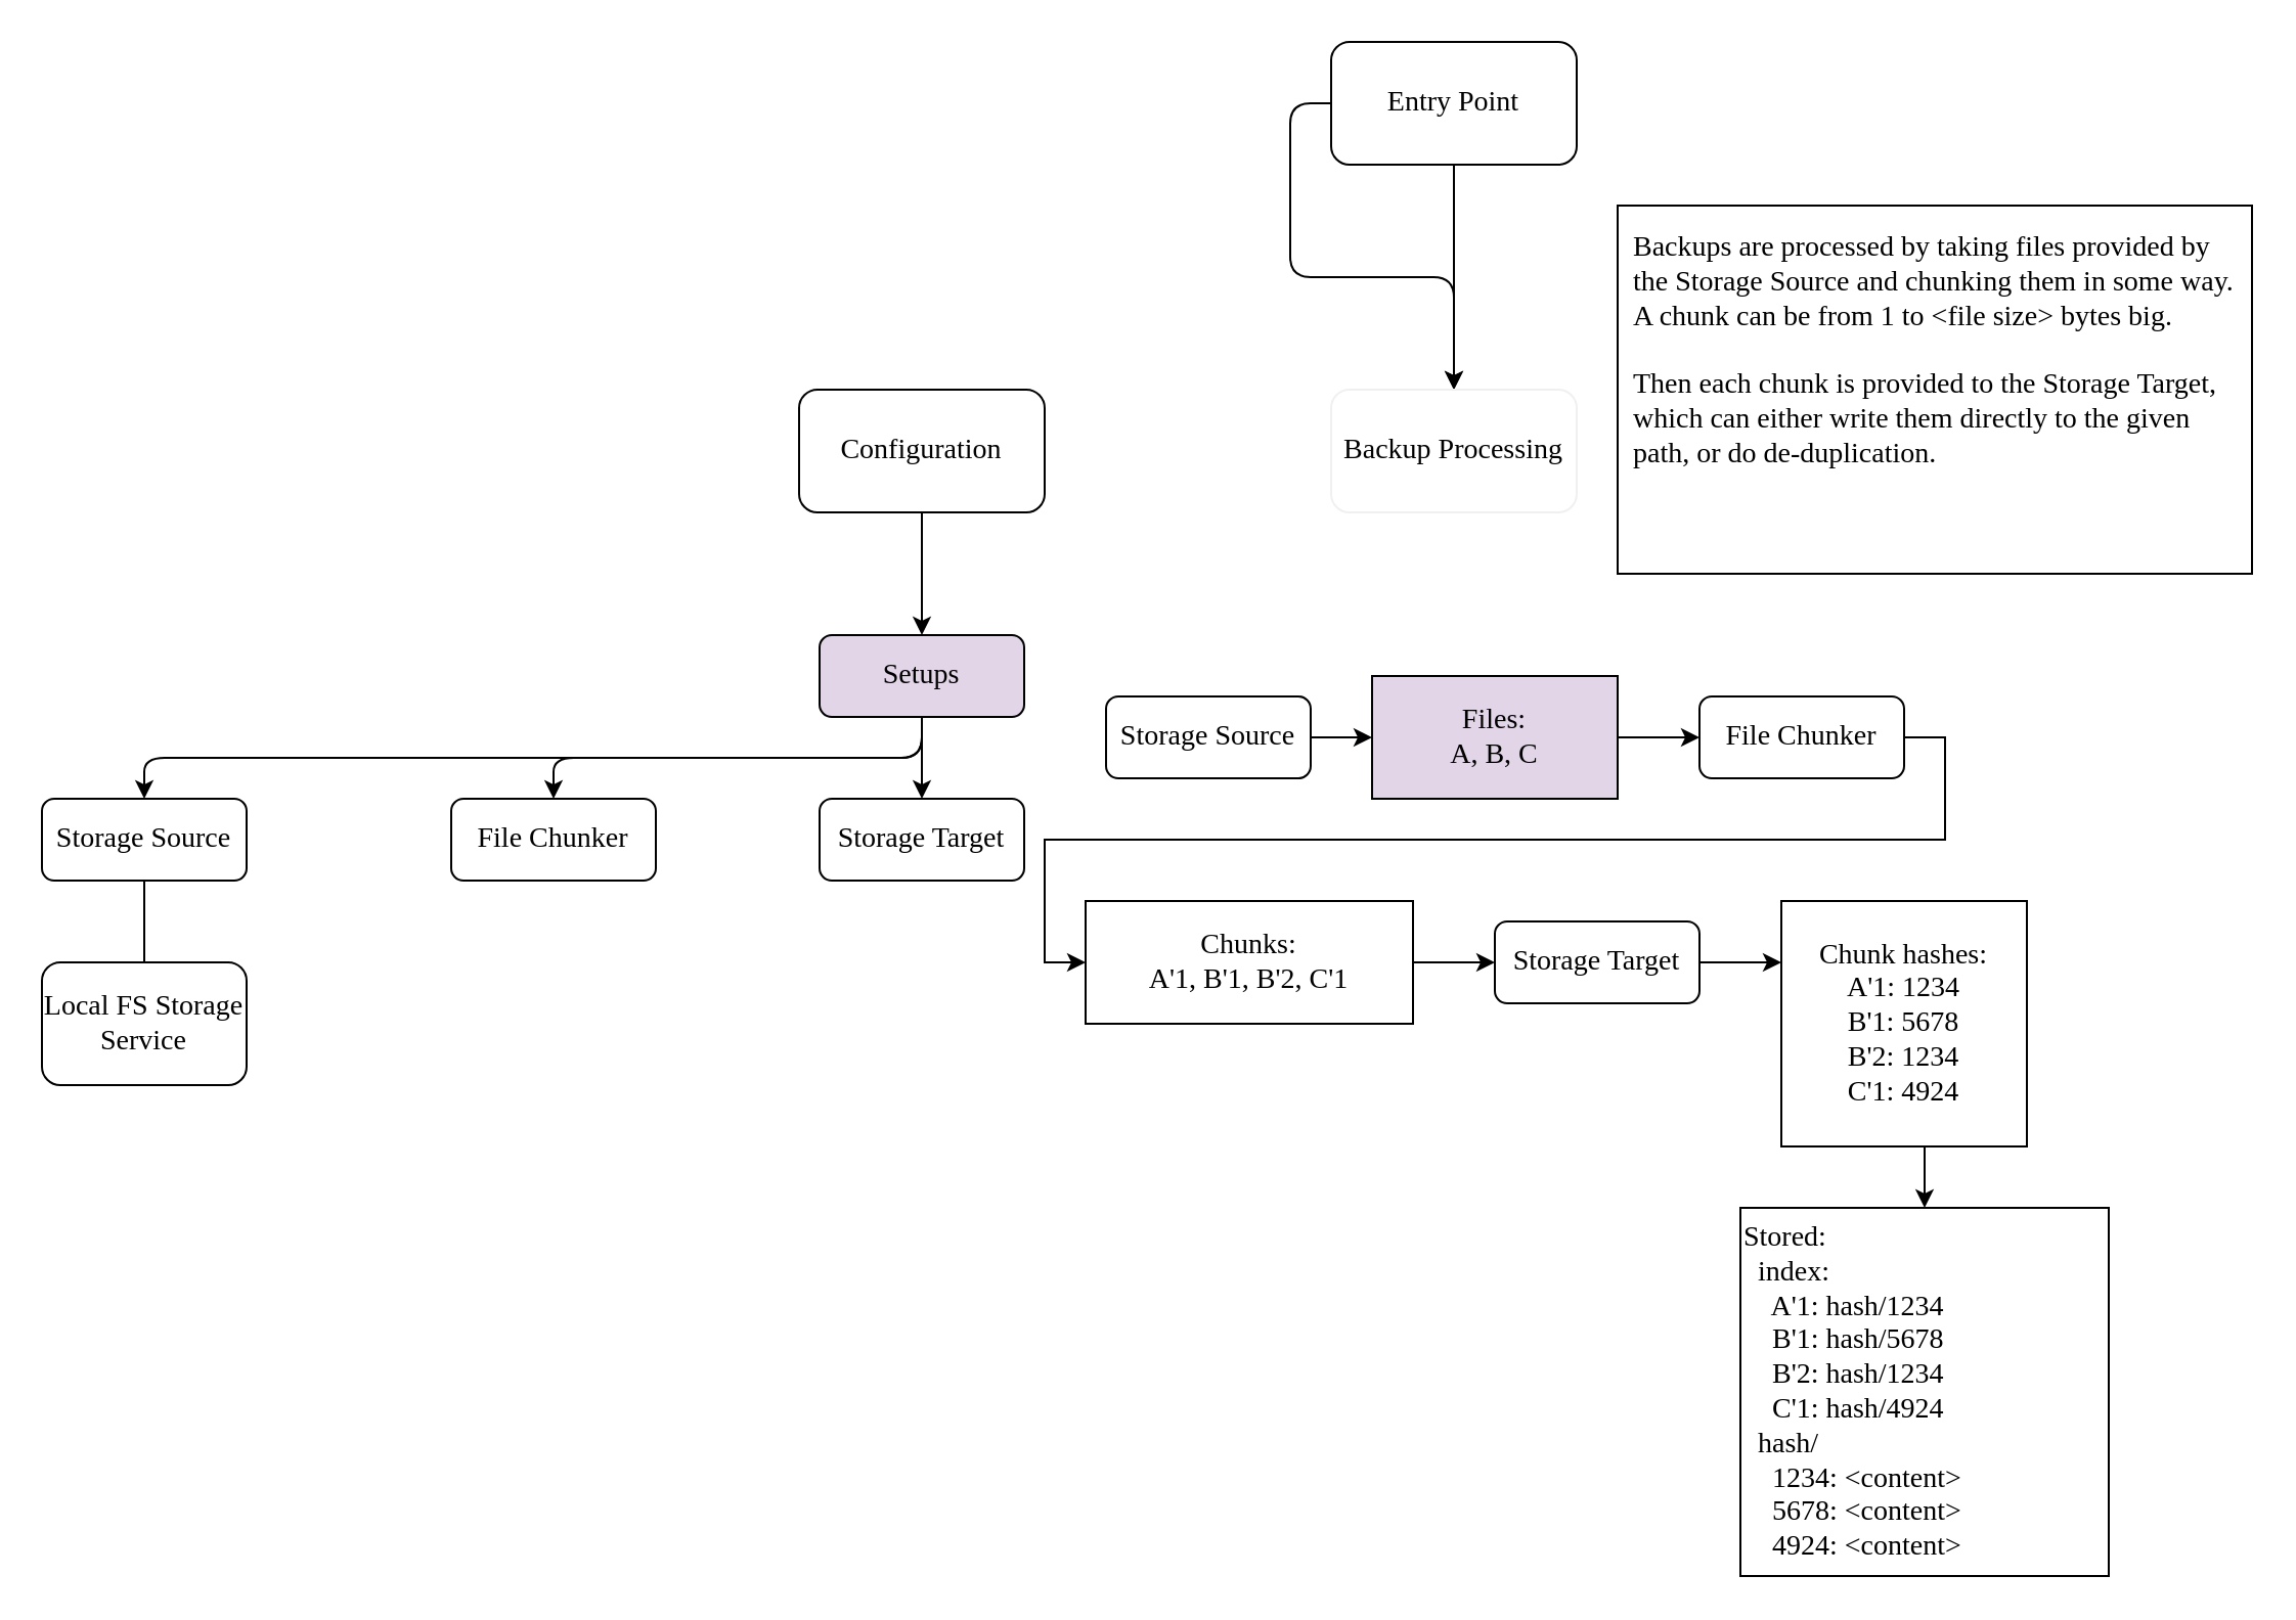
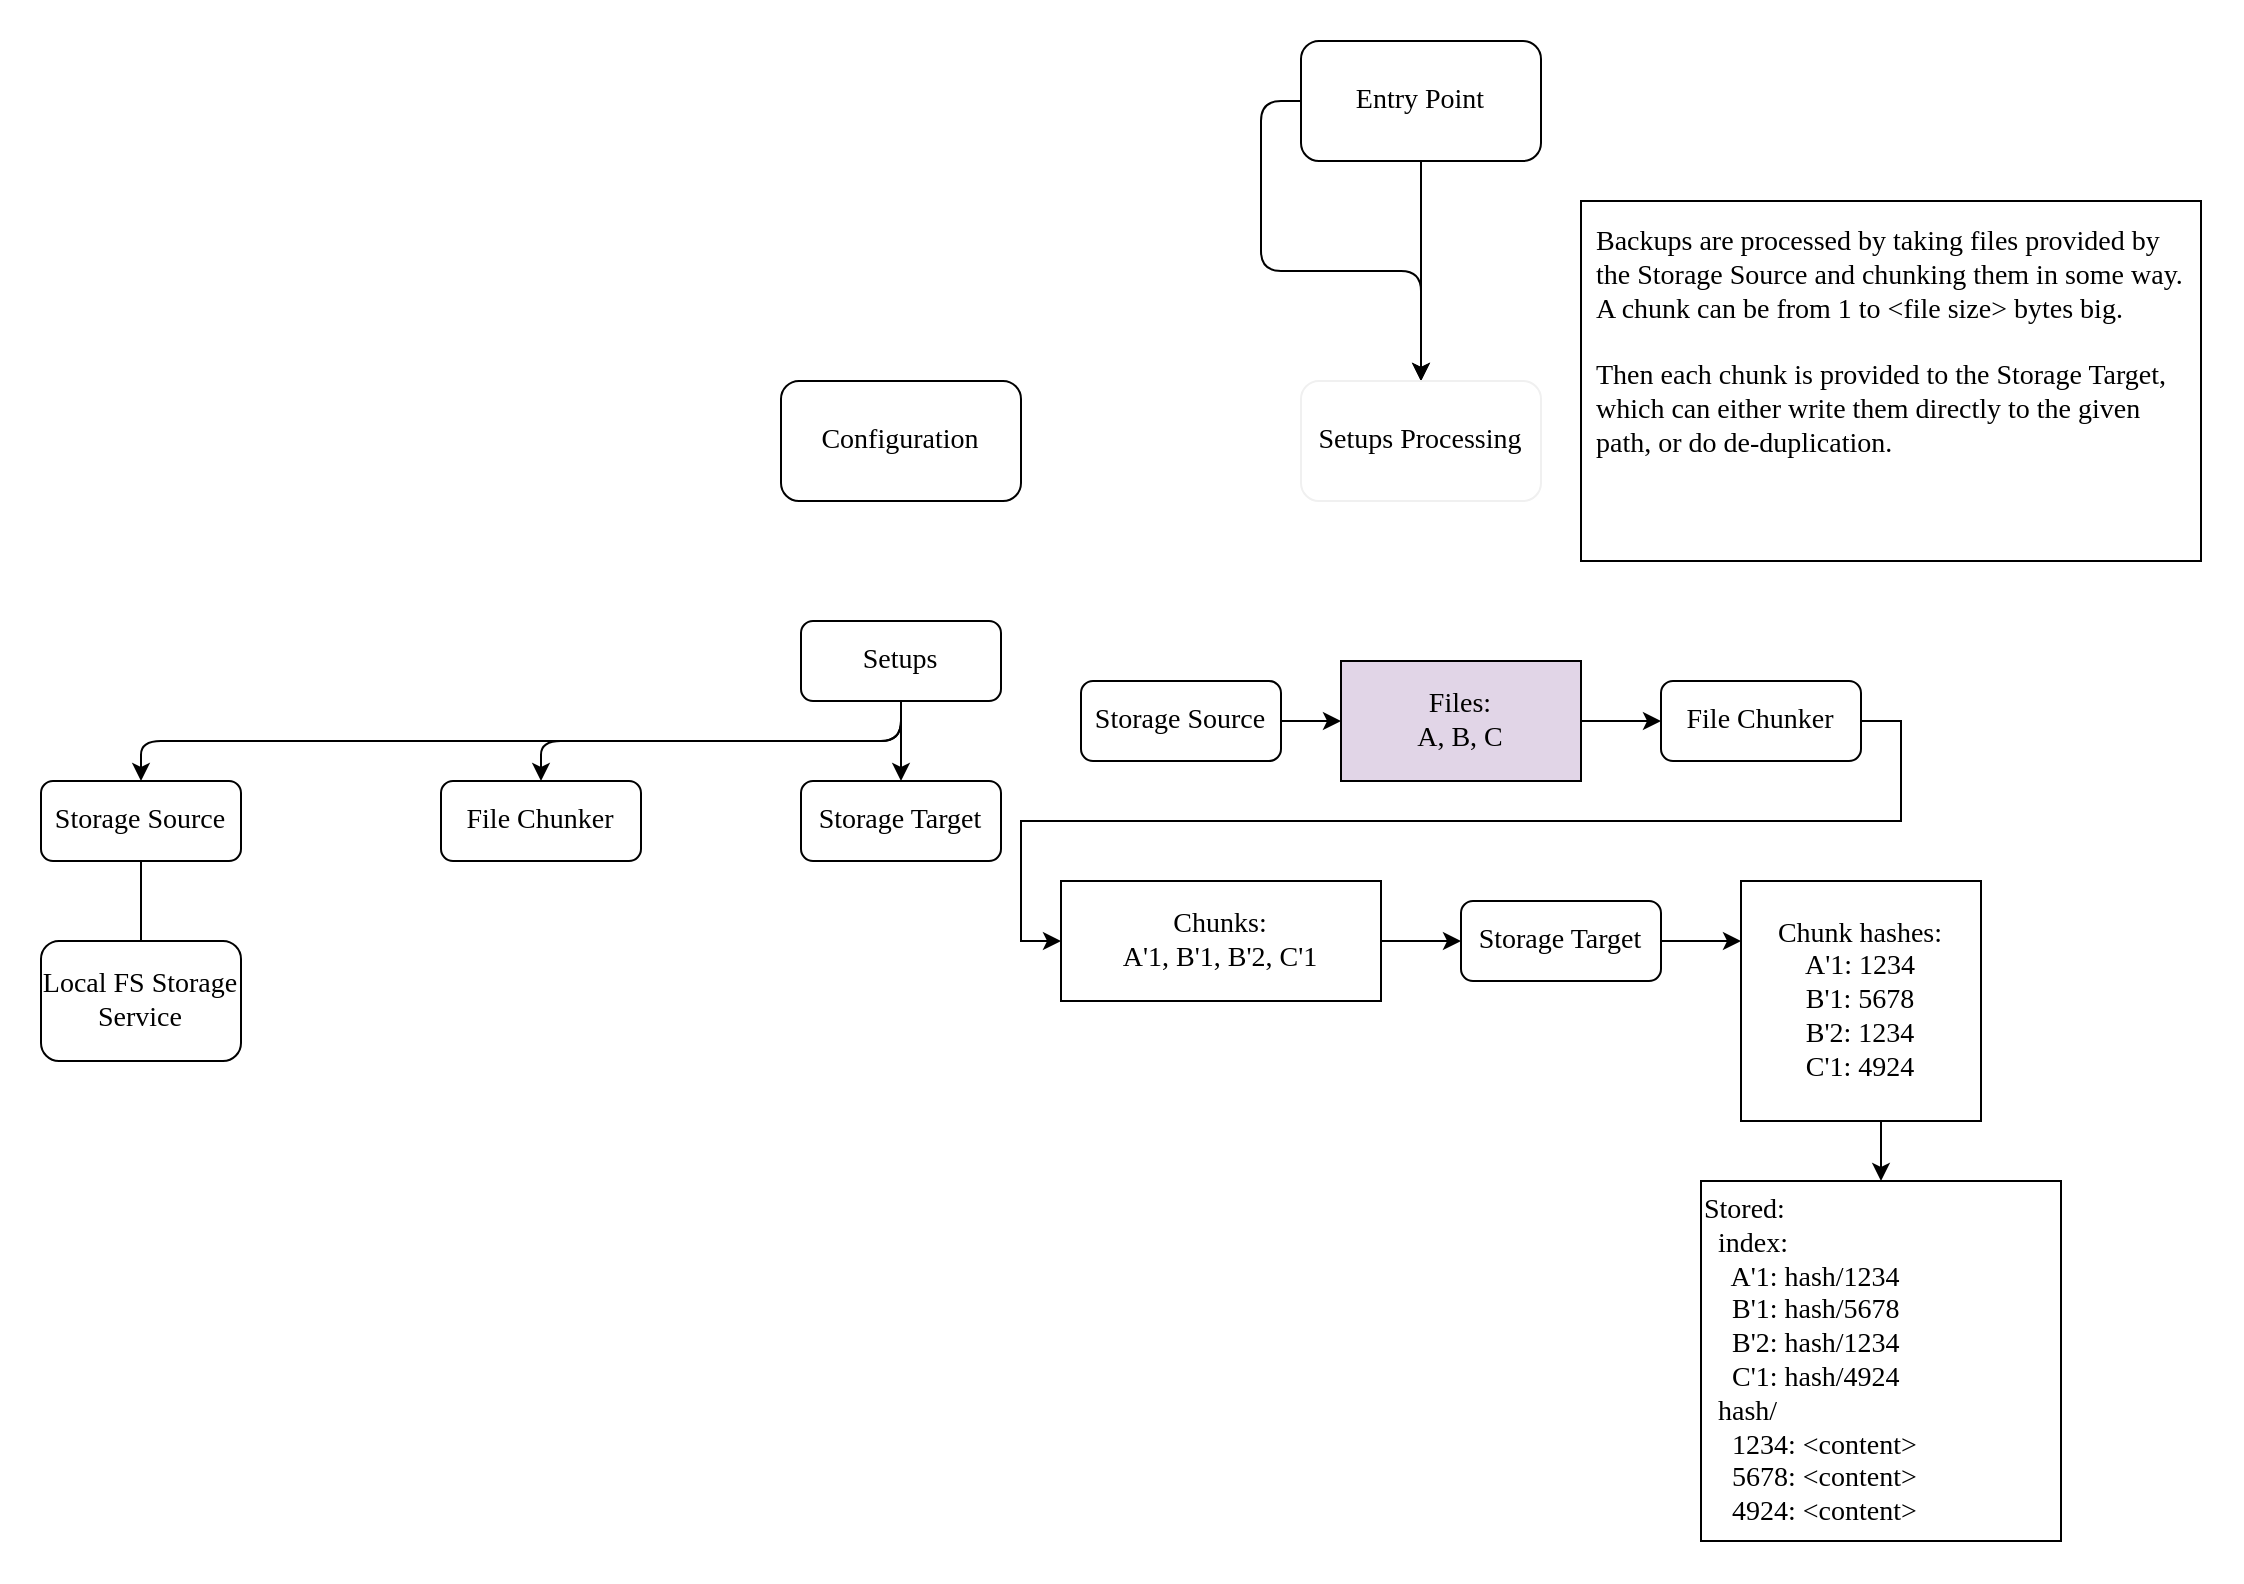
- <mxCell id="16" value="Backup Processing" style="rounded=1;whiteSpace=wrap;html=1;strokeColor=#f0f0f0;fontFamily=JetBrains Mono;fontSize=14;" vertex="1" parent="1"><mxGeometry x="650" y="190" width="120" height="60" as="geometry" /></mxCell>
+ <mxCell id="16" value="Setups Processing" style="rounded=1;whiteSpace=wrap;html=1;strokeColor=#f0f0f0;fontFamily=JetBrains Mono;fontSize=14;" vertex="1" parent="1"><mxGeometry x="650" y="190" width="120" height="60" as="geometry" /></mxCell>
- <mxCell id="4" style="edgeStyle=orthogonalEdgeStyle;rounded=1;orthogonalLoop=1;jettySize=auto;html=1;entryX=0.5;entryY=0;entryDx=0;entryDy=0;fontFamily=JetBrains Mono;fontSize=14;fillColor=#2a2a2a;" parent="1" source="5" target="10" edge="1"><mxGeometry relative="1" as="geometry"><Array as="points"><mxPoint x="450" y="280" /><mxPoint x="450" y="280" /></Array></mxGeometry></mxCell>
- <mxCell id="10" value="Setups" style="rounded=1;whiteSpace=wrap;html=1;fontFamily=JetBrains Mono;fontSize=14;fillColor=#e1d5e7;" parent="1" vertex="1"><mxGeometry x="400" y="310" width="100" height="40" as="geometry" /></mxCell>
+ <mxCell id="10" value="Setups" style="rounded=1;whiteSpace=wrap;html=1;fontFamily=JetBrains Mono;fontSize=14;" parent="1" vertex="1"><mxGeometry x="400" y="310" width="100" height="40" as="geometry" /></mxCell>
